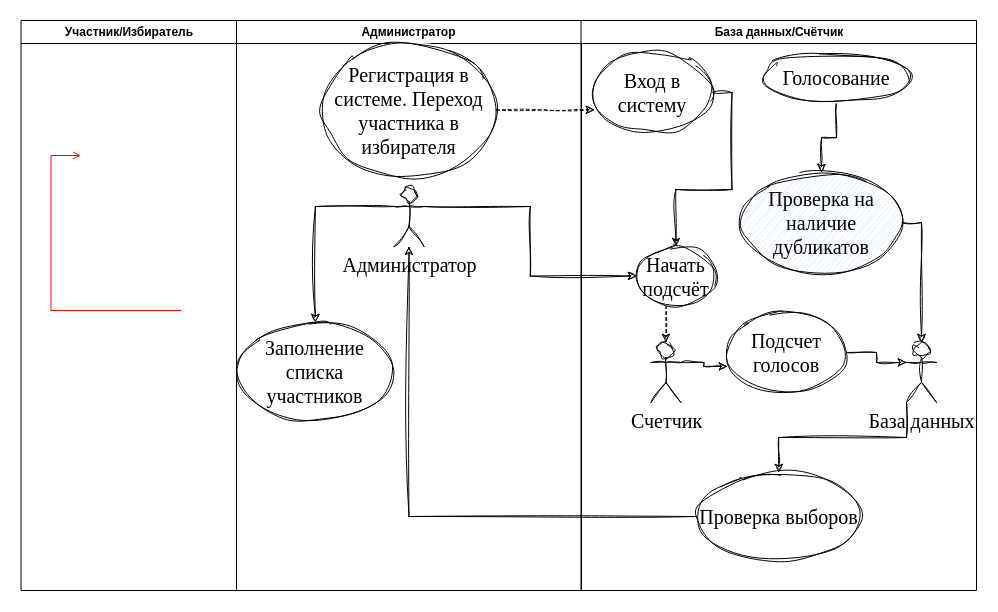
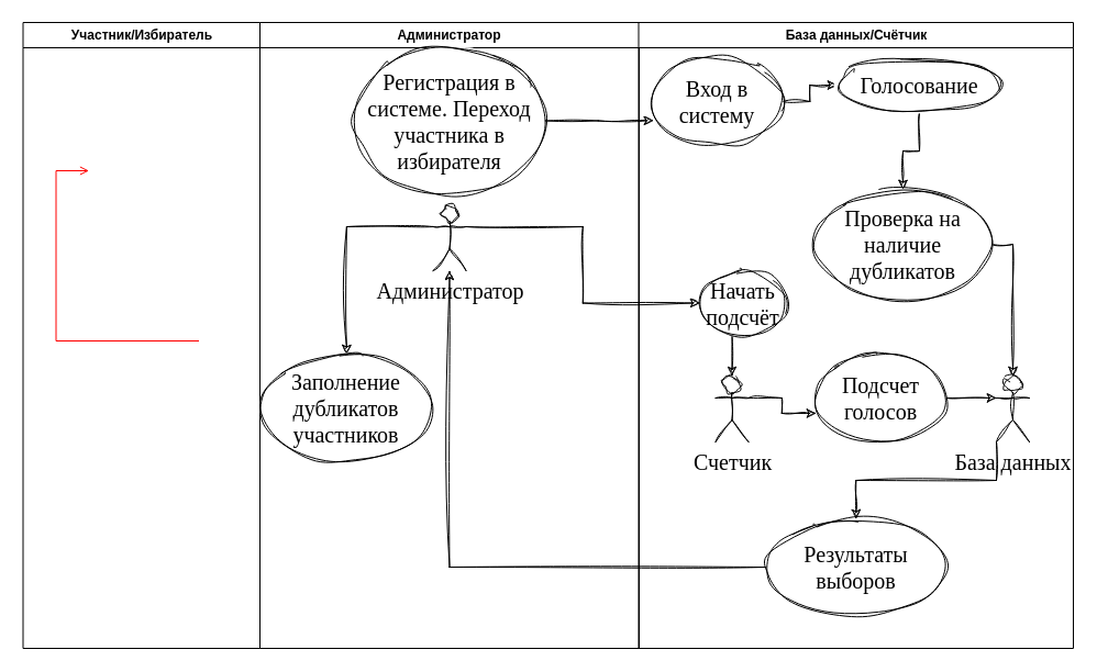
- <mxCell id="27" style="edgeStyle=orthogonalEdgeStyle;rounded=0;sketch=1;hachureGap=4;jiggle=2;curveFitting=1;orthogonalLoop=1;jettySize=auto;html=1;exitX=1;exitY=0.5;exitDx=0;exitDy=0;entryX=0.02;entryY=0.716;entryDx=0;entryDy=0;entryPerimeter=0;fontFamily=Architects Daughter;fontSource=https%3A%2F%2Ffonts.googleapis.com%2Fcss%3Ffamily%3DArchitects%2BDaughter;fontSize=16;dashed=1;" edge="1" parent="1" source="7" target="11"><mxGeometry relative="1" as="geometry" /></mxCell>
+ <mxCell id="27" style="edgeStyle=orthogonalEdgeStyle;rounded=0;sketch=1;hachureGap=4;jiggle=2;curveFitting=1;orthogonalLoop=1;jettySize=auto;html=1;exitX=1;exitY=0.5;exitDx=0;exitDy=0;entryX=0.02;entryY=0.716;entryDx=0;entryDy=0;entryPerimeter=0;fontFamily=Architects Daughter;fontSource=https%3A%2F%2Ffonts.googleapis.com%2Fcss%3Ffamily%3DArchitects%2BDaughter;fontSize=16;" edge="1" parent="1" source="7" target="11"><mxGeometry relative="1" as="geometry" /></mxCell>
- <mxCell id="10" style="edgeStyle=orthogonalEdgeStyle;rounded=0;sketch=1;hachureGap=4;jiggle=2;curveFitting=1;orthogonalLoop=1;jettySize=auto;html=1;exitX=1;exitY=0.5;exitDx=0;exitDy=0;fontFamily=Architects Daughter;fontSource=https%3A%2F%2Ffonts.googleapis.com%2Fcss%3Ffamily%3DArchitects%2BDaughter;fontSize=16;" edge="1" parent="9" source="11" target="21"><mxGeometry relative="1" as="geometry" /></mxCell>
+ <mxCell id="10" style="edgeStyle=orthogonalEdgeStyle;rounded=0;sketch=1;hachureGap=4;jiggle=2;curveFitting=1;orthogonalLoop=1;jettySize=auto;html=1;exitX=1;exitY=0.5;exitDx=0;exitDy=0;entryX=0;entryY=0.5;entryDx=0;entryDy=0;fontFamily=Architects Daughter;fontSource=https%3A%2F%2Ffonts.googleapis.com%2Fcss%3Ffamily%3DArchitects%2BDaughter;fontSize=16;" edge="1" parent="9" source="11" target="13"><mxGeometry relative="1" as="geometry" /></mxCell>
- <mxCell id="17" value="Проверка на наличие дубликатов" style="ellipse;whiteSpace=wrap;html=1;sketch=1;hachureGap=4;jiggle=2;curveFitting=1;fontFamily=Architects Daughter;fontSource=https%3A%2F%2Ffonts.googleapis.com%2Fcss%3Ffamily%3DArchitects%2BDaughter;fontSize=20;fillColor=#dae8fc;" vertex="1" parent="9"><mxGeometry x="160.5" y="152" width="160" height="100" as="geometry" /></mxCell>
+ <mxCell id="17" value="Проверка на наличие дубликатов" style="ellipse;whiteSpace=wrap;html=1;sketch=1;hachureGap=4;jiggle=2;curveFitting=1;fontFamily=Architects Daughter;fontSource=https%3A%2F%2Ffonts.googleapis.com%2Fcss%3Ffamily%3DArchitects%2BDaughter;fontSize=20;" vertex="1" parent="9"><mxGeometry x="160.5" y="152" width="160" height="100" as="geometry" /></mxCell>
- <mxCell id="20" style="edgeStyle=orthogonalEdgeStyle;rounded=0;sketch=1;hachureGap=4;jiggle=2;curveFitting=1;orthogonalLoop=1;jettySize=auto;html=1;exitX=0.5;exitY=1;exitDx=0;exitDy=0;entryX=0.5;entryY=0;entryDx=0;entryDy=0;entryPerimeter=0;fontFamily=Architects Daughter;fontSource=https%3A%2F%2Ffonts.googleapis.com%2Fcss%3Ffamily%3DArchitects%2BDaughter;fontSize=16;dashed=1;" edge="1" parent="9" source="21" target="19"><mxGeometry relative="1" as="geometry" /></mxCell>
+ <mxCell id="20" style="edgeStyle=orthogonalEdgeStyle;rounded=0;sketch=1;hachureGap=4;jiggle=2;curveFitting=1;orthogonalLoop=1;jettySize=auto;html=1;exitX=0.5;exitY=1;exitDx=0;exitDy=0;entryX=0.5;entryY=0;entryDx=0;entryDy=0;entryPerimeter=0;fontFamily=Architects Daughter;fontSource=https%3A%2F%2Ffonts.googleapis.com%2Fcss%3Ffamily%3DArchitects%2BDaughter;fontSize=16;" edge="1" parent="9" source="21" target="19"><mxGeometry relative="1" as="geometry" /></mxCell>
- <mxCell id="23" value="Подсчет голосов" style="ellipse;whiteSpace=wrap;html=1;sketch=1;hachureGap=4;jiggle=2;curveFitting=1;fontFamily=Architects Daughter;fontSource=https%3A%2F%2Ffonts.googleapis.com%2Fcss%3Ffamily%3DArchitects%2BDaughter;fontSize=20;" vertex="1" parent="9"><mxGeometry x="145.5" y="292" width="120" height="80" as="geometry" /></mxCell>
+ <mxCell id="23" value="Подсчет голосов" style="ellipse;whiteSpace=wrap;html=1;sketch=1;hachureGap=4;jiggle=2;curveFitting=1;fontFamily=Architects Daughter;fontSource=https%3A%2F%2Ffonts.googleapis.com%2Fcss%3Ffamily%3DArchitects%2BDaughter;fontSize=20;" vertex="1" parent="9"><mxGeometry x="160.5" y="302" width="120" height="80" as="geometry" /></mxCell>
- <mxCell id="8" value="Заполнение списка участников" style="ellipse;whiteSpace=wrap;html=1;sketch=1;hachureGap=4;jiggle=2;curveFitting=1;fontFamily=Architects Daughter;fontSource=https%3A%2F%2Ffonts.googleapis.com%2Fcss%3Ffamily%3DArchitects%2BDaughter;fontSize=20;" vertex="1" parent="4"><mxGeometry x="0.25" y="302" width="157.25" height="98" as="geometry" /></mxCell>
+ <mxCell id="8" value="Заполнение дубликатов участников" style="ellipse;whiteSpace=wrap;html=1;sketch=1;hachureGap=4;jiggle=2;curveFitting=1;fontFamily=Architects Daughter;fontSource=https%3A%2F%2Ffonts.googleapis.com%2Fcss%3Ffamily%3DArchitects%2BDaughter;fontSize=20;" vertex="1" parent="4"><mxGeometry x="0.25" y="302" width="157.25" height="98" as="geometry" /></mxCell>
- <mxCell id="24" value="Проверка выборов" style="ellipse;whiteSpace=wrap;html=1;sketch=1;hachureGap=4;jiggle=2;curveFitting=1;fontFamily=Architects Daughter;fontSource=https%3A%2F%2Ffonts.googleapis.com%2Fcss%3Ffamily%3DArchitects%2BDaughter;fontSize=20;" vertex="1" parent="9"><mxGeometry x="115.5" y="452" width="164.5" height="88" as="geometry" /></mxCell>
+ <mxCell id="24" value="Результаты выборов" style="ellipse;whiteSpace=wrap;html=1;sketch=1;hachureGap=4;jiggle=2;curveFitting=1;fontFamily=Architects Daughter;fontSource=https%3A%2F%2Ffonts.googleapis.com%2Fcss%3Ffamily%3DArchitects%2BDaughter;fontSize=20;" vertex="1" parent="9"><mxGeometry x="115.5" y="452" width="164.5" height="88" as="geometry" /></mxCell>
